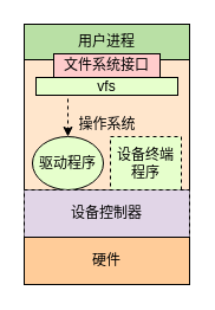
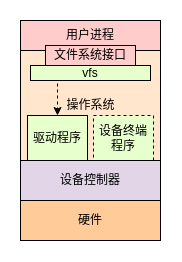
- <mxCell id="3" value="用户进程" style="rounded=0;whiteSpace=wrap;html=1;fillColor=#B9E0A5;" vertex="1" parent="1"><mxGeometry x="20" y="20" width="140" height="30" as="geometry" /></mxCell>
+ <mxCell id="3" value="用户进程" style="rounded=0;whiteSpace=wrap;html=1;fillColor=#ffcccc;" vertex="1" parent="1"><mxGeometry x="20" y="20" width="140" height="30" as="geometry" /></mxCell>
- <mxCell id="9" value="驱动程序" style="ellipse;whiteSpace=wrap;html=1;fillColor=#E6FFCC;" vertex="1" parent="1"><mxGeometry x="27" y="115" width="60" height="45" as="geometry" /></mxCell>
+ <mxCell id="9" value="驱动程序" style="rounded=0;whiteSpace=wrap;html=1;fillColor=#E6FFCC;" vertex="1" parent="1"><mxGeometry x="27" y="115" width="60" height="45" as="geometry" /></mxCell>
- <mxCell id="11" value="设备控制器" style="rounded=0;whiteSpace=wrap;html=1;fillColor=#E1D5E7;dashed=1;" vertex="1" parent="1"><mxGeometry x="20" y="160" width="140" height="40" as="geometry" /></mxCell>
+ <mxCell id="11" value="设备控制器" style="rounded=0;whiteSpace=wrap;html=1;fillColor=#E1D5E7;" vertex="1" parent="1"><mxGeometry x="20" y="160" width="140" height="40" as="geometry" /></mxCell>
